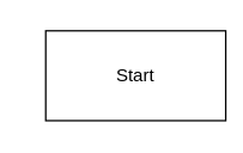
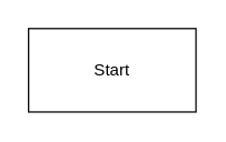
- <mxCell id="2" value="Start" style="rounded=0;whiteSpace=wrap;html=1;" vertex="1" parent="1"><mxGeometry x="30" y="20" width="120" height="60" as="geometry" /></mxCell>
+ <mxCell id="2" value="Start" style="rounded=0;whiteSpace=wrap;html=1;" vertex="1" parent="1"><mxGeometry x="20" y="20" width="120" height="60" as="geometry" /></mxCell>
